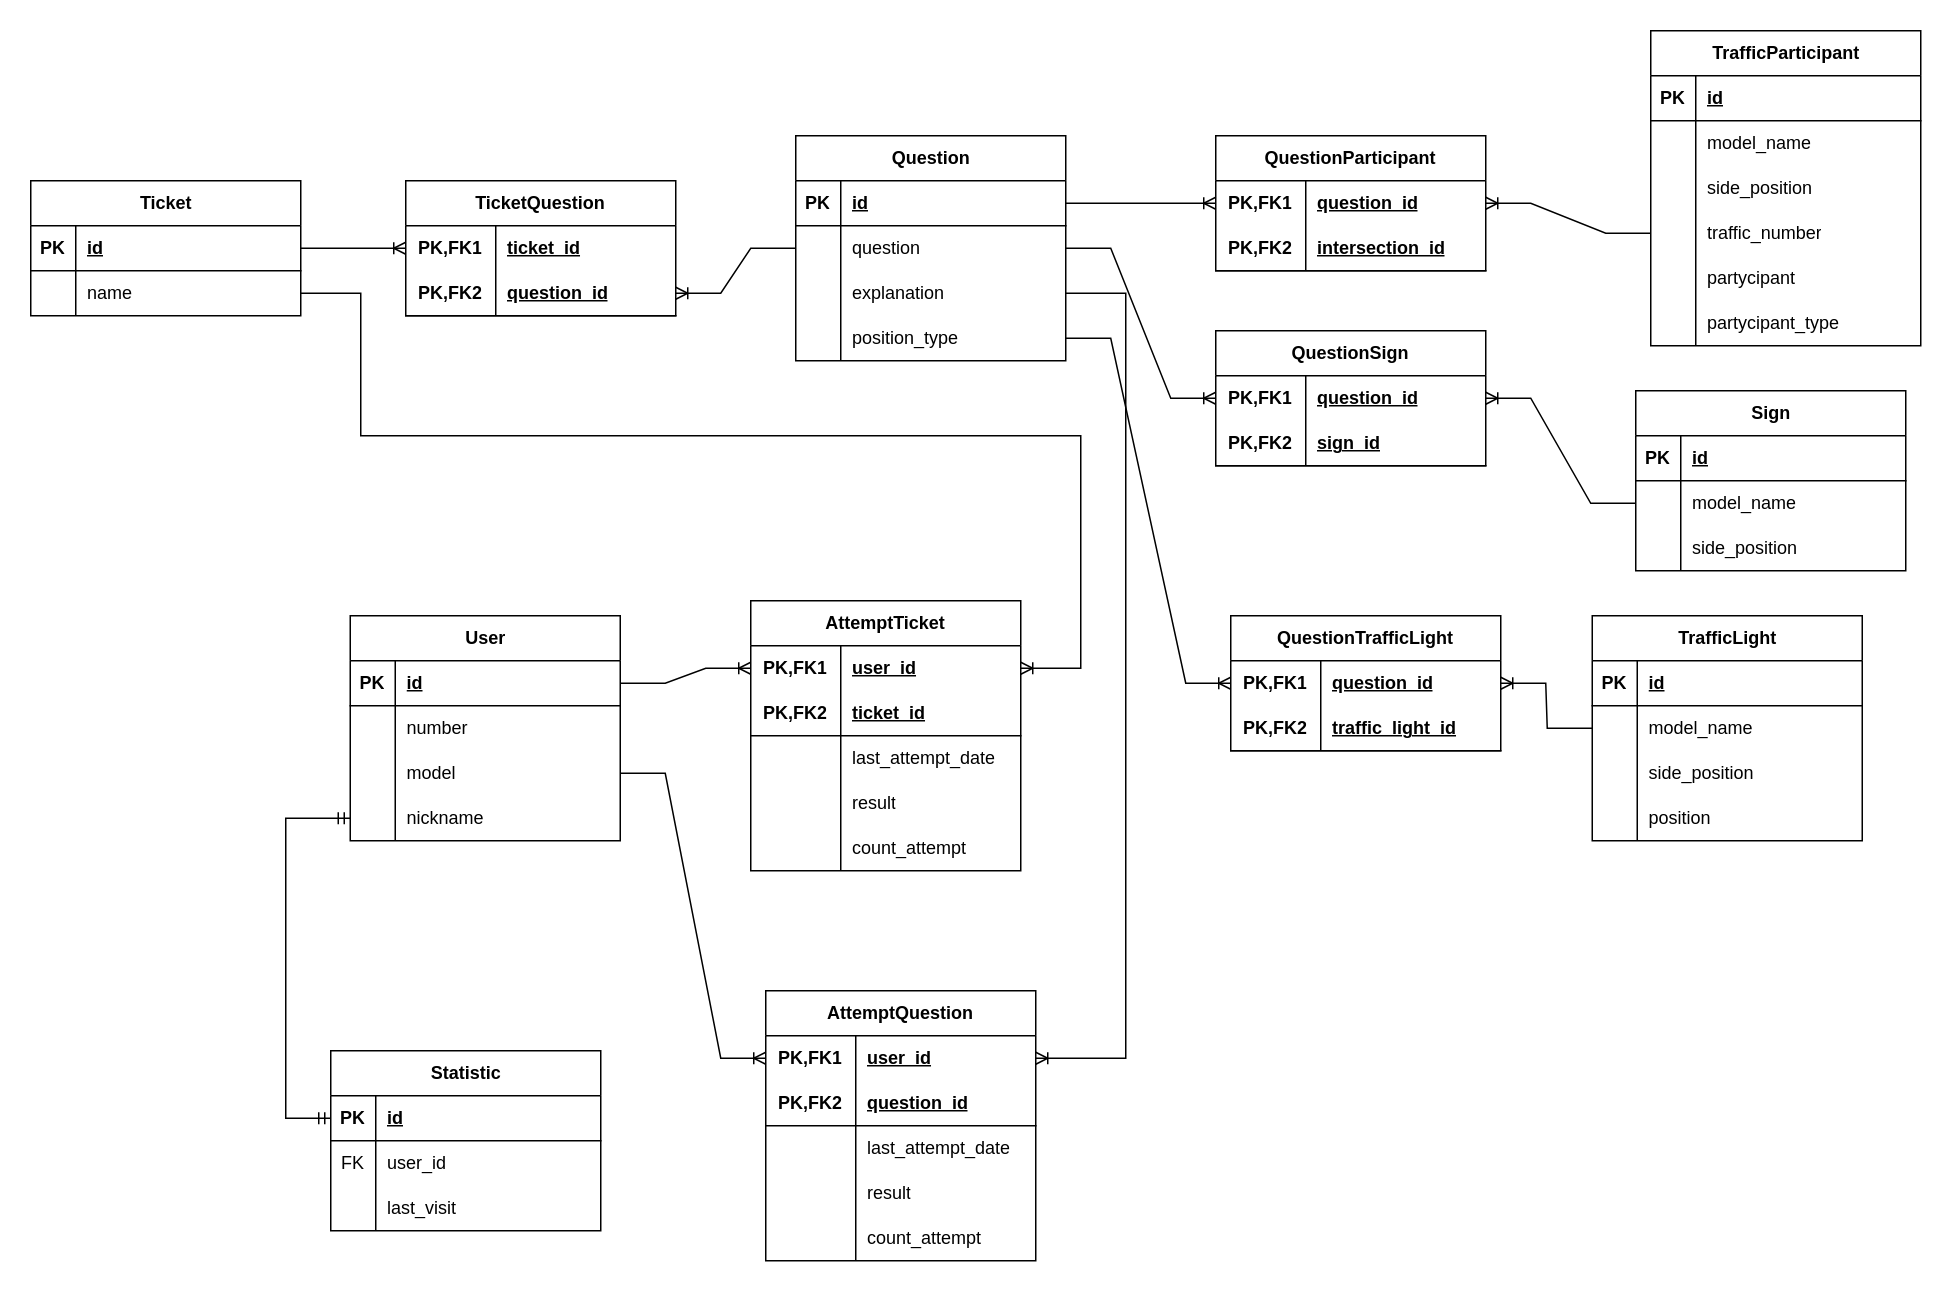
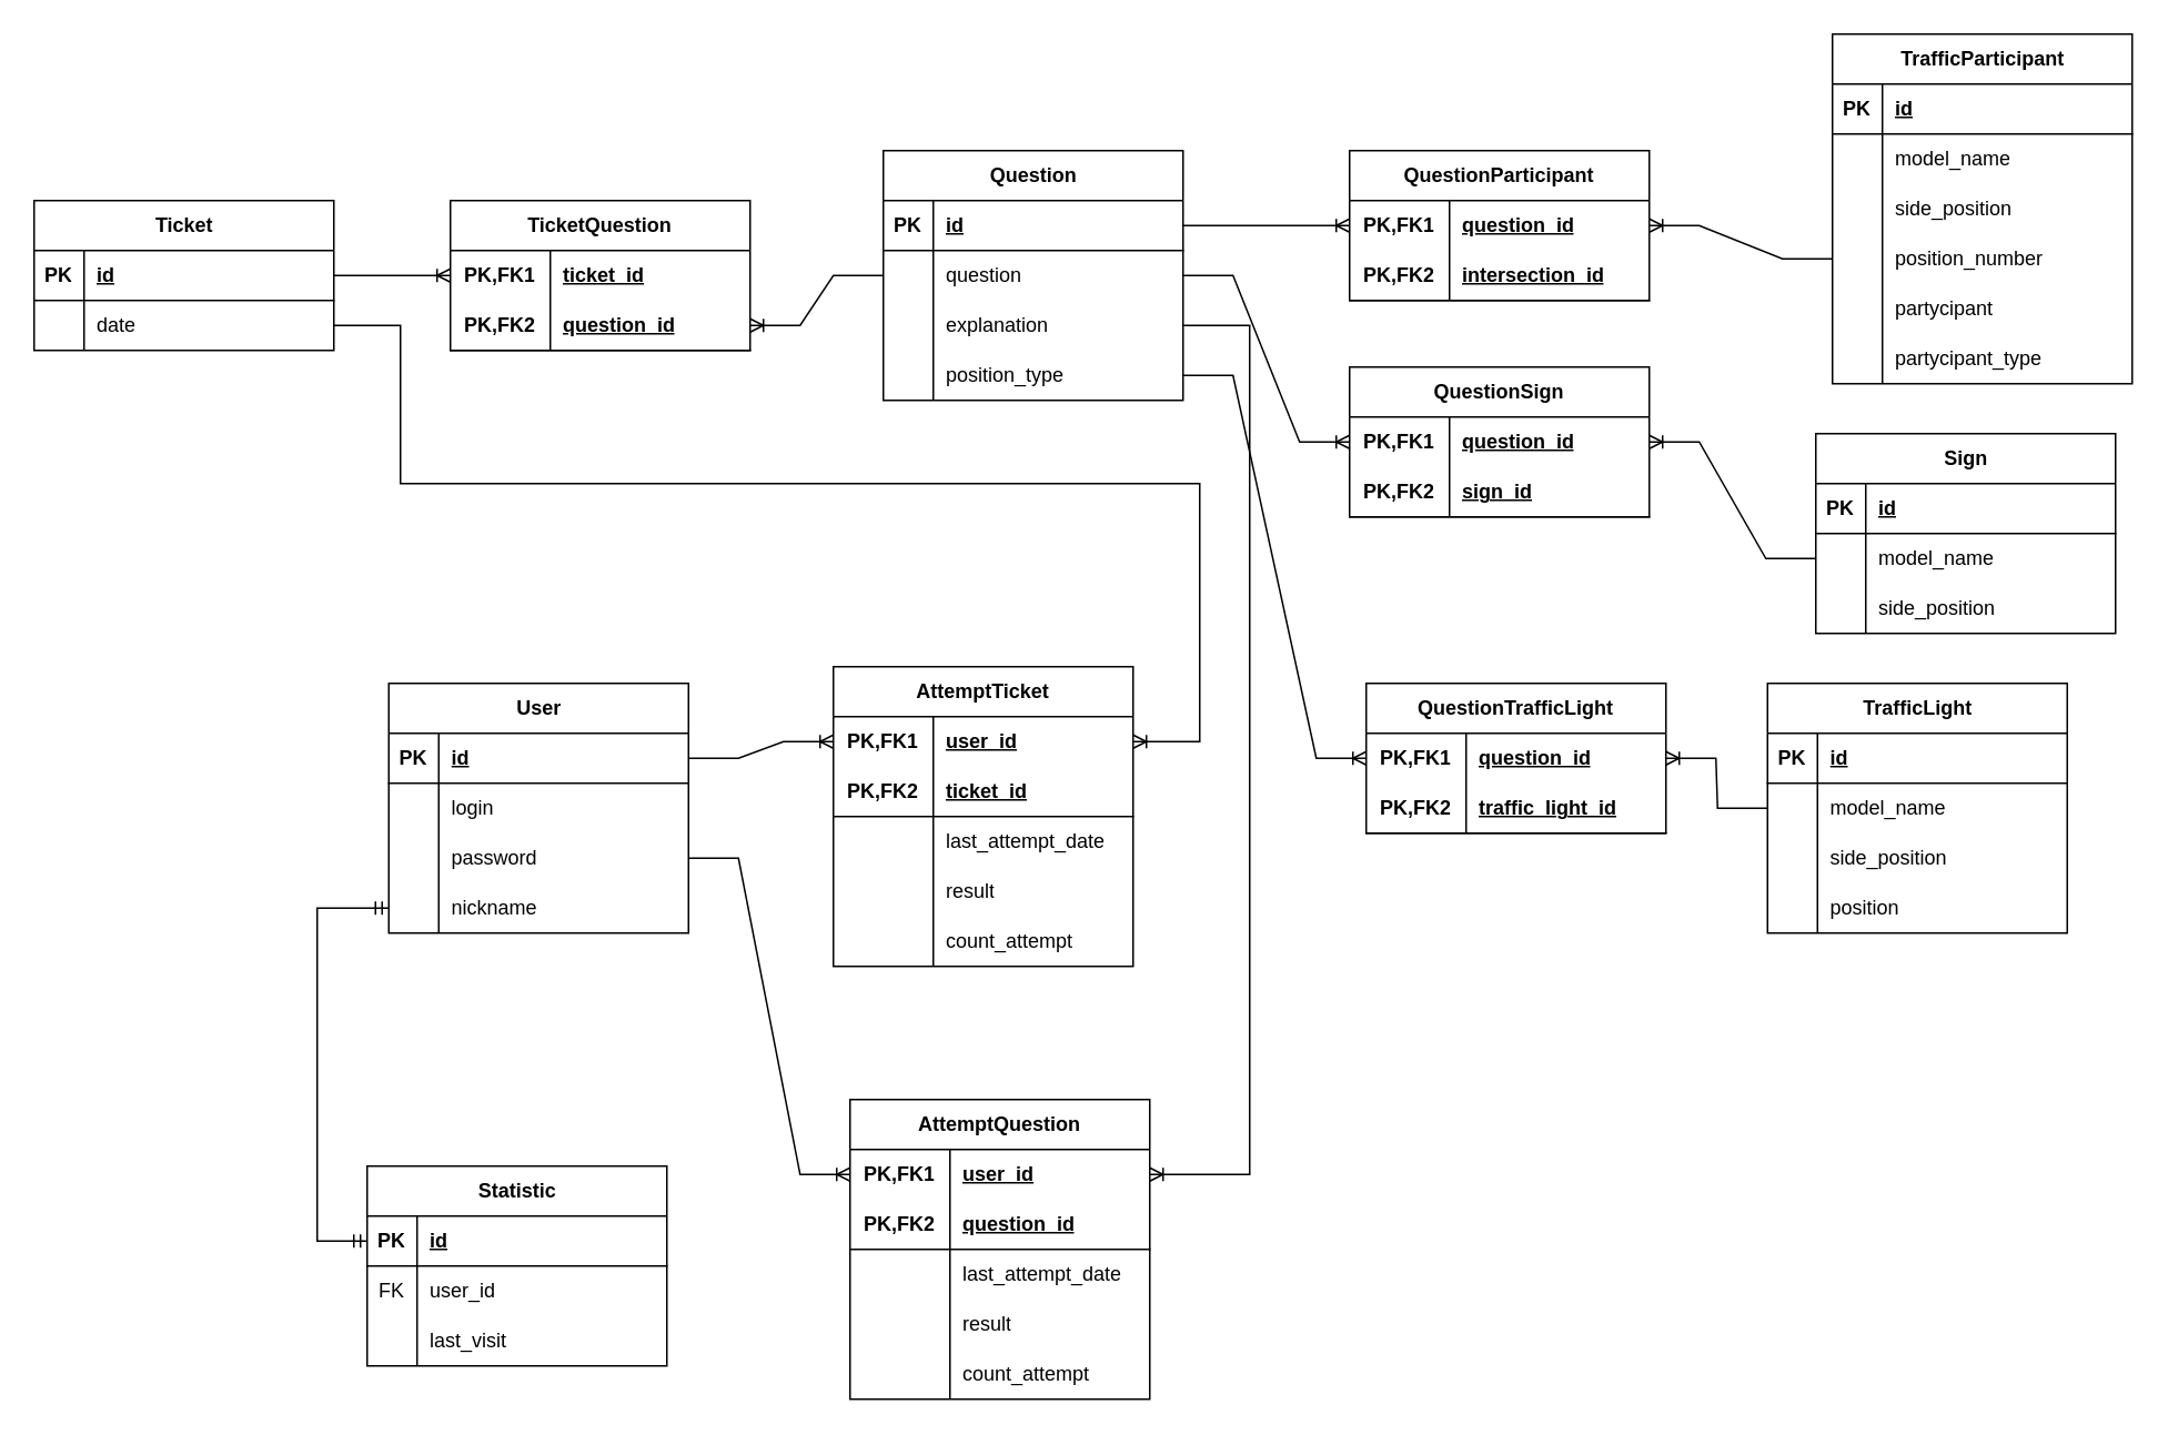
- <mxCell id="93" value="traffic_number" style="shape=partialRectangle;connectable=0;fillColor=none;top=0;left=0;bottom=0;right=0;align=left;spacingLeft=6;overflow=hidden;whiteSpace=wrap;html=1;" parent="91" vertex="1"><mxGeometry x="30" width="150" height="30" as="geometry"><mxRectangle width="150" height="30" as="alternateBounds" /></mxGeometry></mxCell>
+ <mxCell id="93" value="position_number" style="shape=partialRectangle;connectable=0;fillColor=none;top=0;left=0;bottom=0;right=0;align=left;spacingLeft=6;overflow=hidden;whiteSpace=wrap;html=1;" parent="91" vertex="1"><mxGeometry x="30" width="150" height="30" as="geometry"><mxRectangle width="150" height="30" as="alternateBounds" /></mxGeometry></mxCell>
- <mxCell id="8" value="name" style="shape=partialRectangle;connectable=0;fillColor=none;top=0;left=0;bottom=0;right=0;align=left;spacingLeft=6;overflow=hidden;whiteSpace=wrap;html=1;" parent="6" vertex="1"><mxGeometry x="30" width="150" height="30" as="geometry"><mxRectangle width="150" height="30" as="alternateBounds" /></mxGeometry></mxCell>
+ <mxCell id="8" value="date" style="shape=partialRectangle;connectable=0;fillColor=none;top=0;left=0;bottom=0;right=0;align=left;spacingLeft=6;overflow=hidden;whiteSpace=wrap;html=1;" parent="6" vertex="1"><mxGeometry x="30" width="150" height="30" as="geometry"><mxRectangle width="150" height="30" as="alternateBounds" /></mxGeometry></mxCell>
- <mxCell id="37" value="number" style="shape=partialRectangle;connectable=0;fillColor=none;top=0;left=0;bottom=0;right=0;align=left;spacingLeft=6;overflow=hidden;whiteSpace=wrap;html=1;" parent="35" vertex="1"><mxGeometry x="30" width="150" height="30" as="geometry"><mxRectangle width="150" height="30" as="alternateBounds" /></mxGeometry></mxCell>
+ <mxCell id="37" value="login" style="shape=partialRectangle;connectable=0;fillColor=none;top=0;left=0;bottom=0;right=0;align=left;spacingLeft=6;overflow=hidden;whiteSpace=wrap;html=1;" parent="35" vertex="1"><mxGeometry x="30" width="150" height="30" as="geometry"><mxRectangle width="150" height="30" as="alternateBounds" /></mxGeometry></mxCell>
- <mxCell id="40" value="model" style="shape=partialRectangle;connectable=0;fillColor=none;top=0;left=0;bottom=0;right=0;align=left;spacingLeft=6;overflow=hidden;whiteSpace=wrap;html=1;" parent="38" vertex="1"><mxGeometry x="30" width="150" height="30" as="geometry"><mxRectangle width="150" height="30" as="alternateBounds" /></mxGeometry></mxCell>
+ <mxCell id="40" value="password" style="shape=partialRectangle;connectable=0;fillColor=none;top=0;left=0;bottom=0;right=0;align=left;spacingLeft=6;overflow=hidden;whiteSpace=wrap;html=1;" parent="38" vertex="1"><mxGeometry x="30" width="150" height="30" as="geometry"><mxRectangle width="150" height="30" as="alternateBounds" /></mxGeometry></mxCell>
